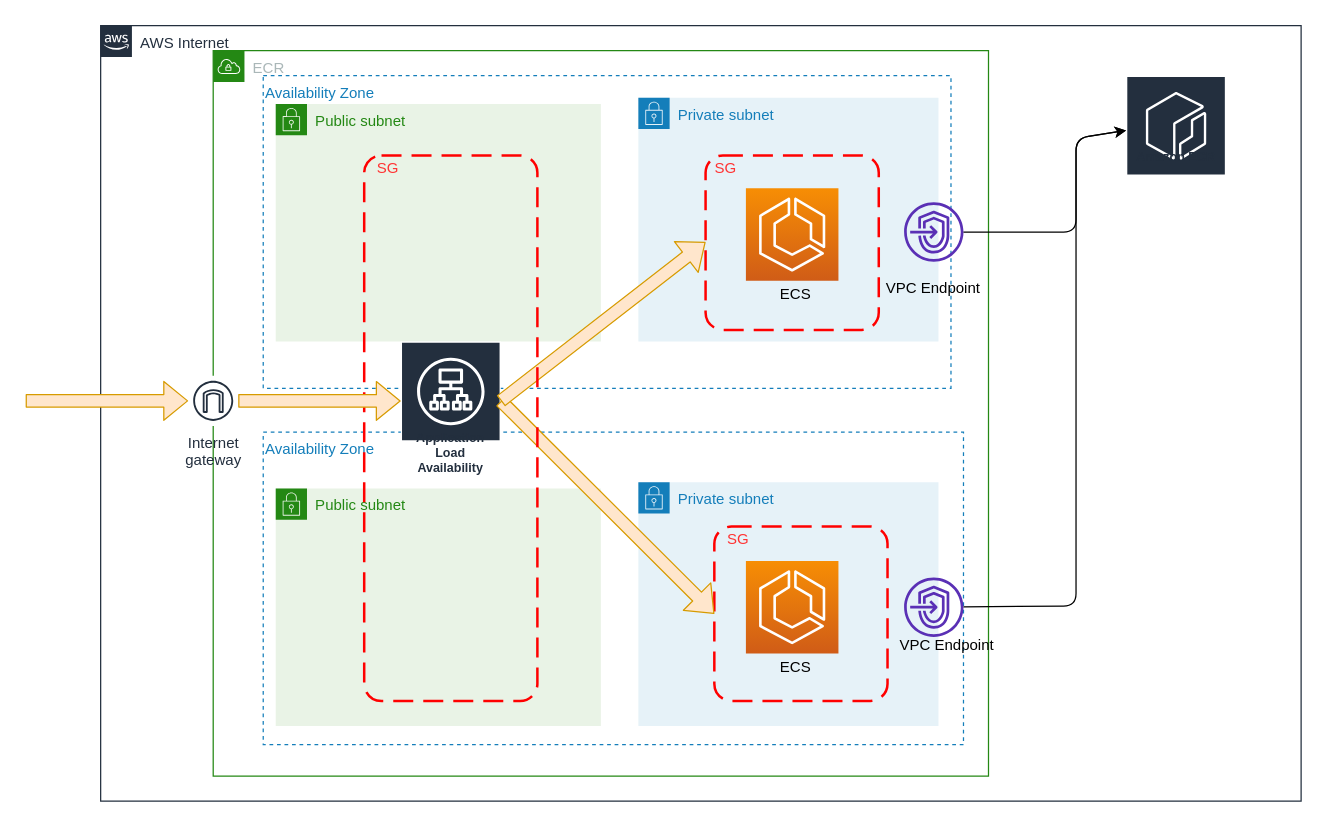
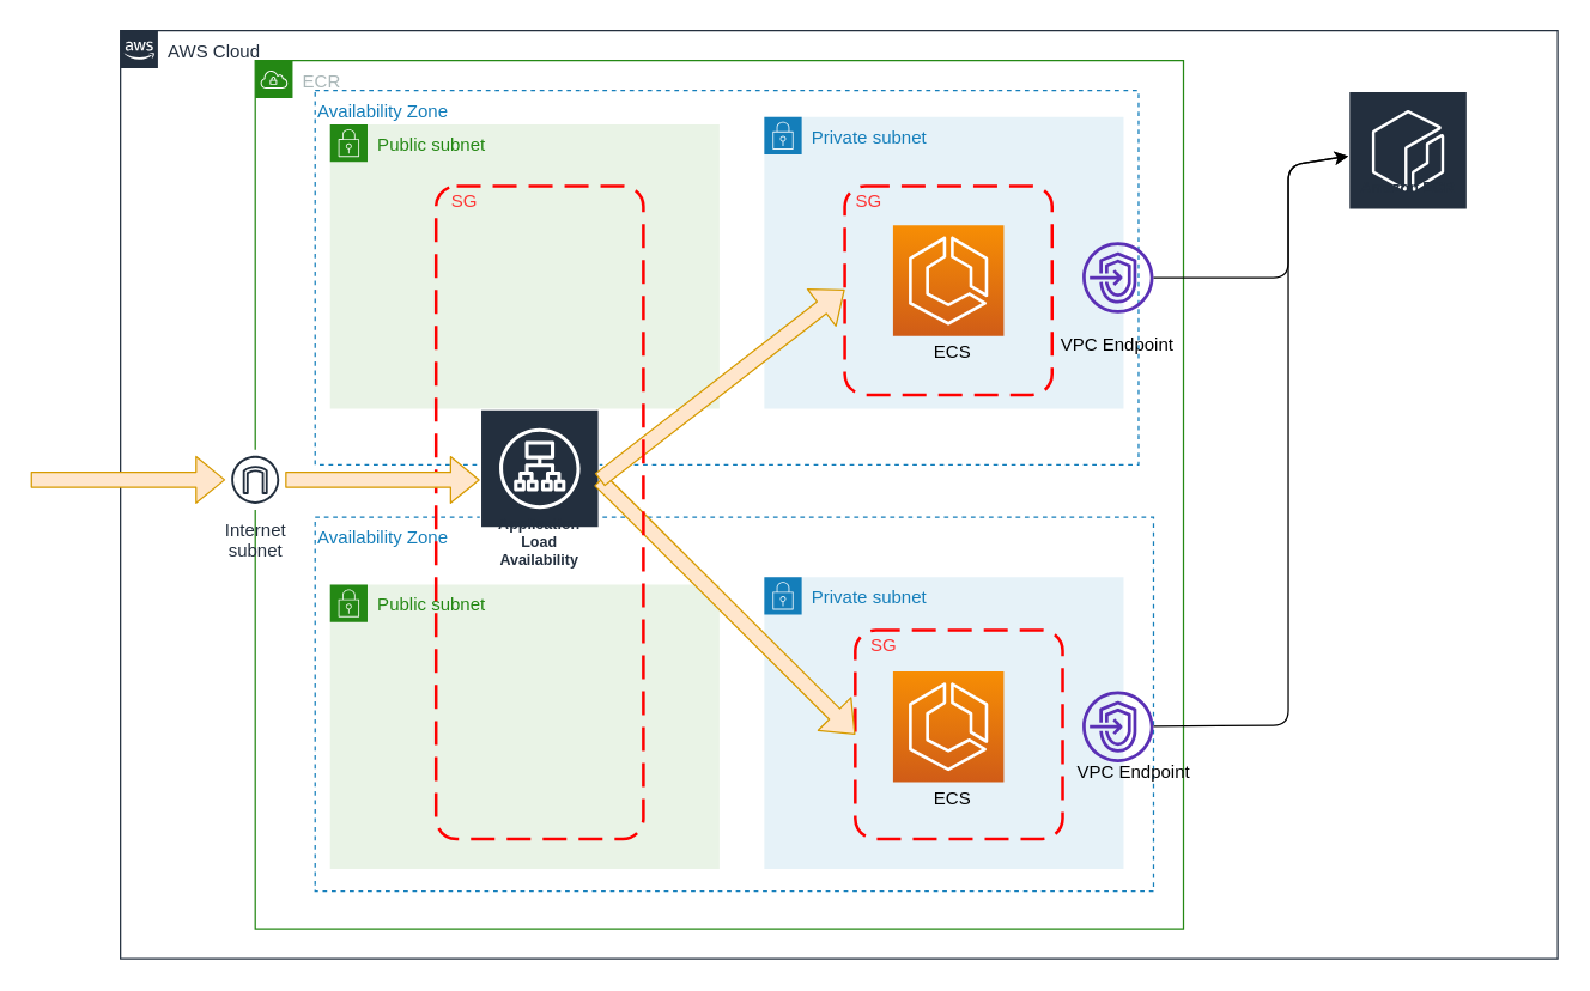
- <mxCell id="4" value="AWS Internet" style="points=[[0,0],[0.25,0],[0.5,0],[0.75,0],[1,0],[1,0.25],[1,0.5],[1,0.75],[1,1],[0.75,1],[0.5,1],[0.25,1],[0,1],[0,0.75],[0,0.5],[0,0.25]];outlineConnect=0;gradientColor=none;html=1;whiteSpace=wrap;fontSize=12;fontStyle=0;shape=mxgraph.aws4.group;grIcon=mxgraph.aws4.group_aws_cloud_alt;strokeColor=#232F3E;fillColor=none;verticalAlign=top;align=left;spacingLeft=30;fontColor=#232F3E;dashed=0;" parent="1" vertex="1"><mxGeometry x="80" y="20" width="960" height="620" as="geometry" /></mxCell>
+ <mxCell id="4" value="AWS Cloud" style="points=[[0,0],[0.25,0],[0.5,0],[0.75,0],[1,0],[1,0.25],[1,0.5],[1,0.75],[1,1],[0.75,1],[0.5,1],[0.25,1],[0,1],[0,0.75],[0,0.5],[0,0.25]];outlineConnect=0;gradientColor=none;html=1;whiteSpace=wrap;fontSize=12;fontStyle=0;shape=mxgraph.aws4.group;grIcon=mxgraph.aws4.group_aws_cloud_alt;strokeColor=#232F3E;fillColor=none;verticalAlign=top;align=left;spacingLeft=30;fontColor=#232F3E;dashed=0;" parent="1" vertex="1"><mxGeometry x="80" y="20" width="960" height="620" as="geometry" /></mxCell>
- <mxCell id="7" value="Internet&#10;gateway" style="outlineConnect=0;fontColor=#232F3E;gradientColor=none;strokeColor=#232F3E;fillColor=#ffffff;dashed=0;verticalLabelPosition=bottom;verticalAlign=top;align=center;html=1;fontSize=12;fontStyle=0;aspect=fixed;shape=mxgraph.aws4.resourceIcon;resIcon=mxgraph.aws4.internet_gateway;" parent="1" vertex="1"><mxGeometry x="150" y="300" width="40" height="40" as="geometry" /></mxCell>
+ <mxCell id="7" value="Internet&#10;subnet" style="outlineConnect=0;fontColor=#232F3E;gradientColor=none;strokeColor=#232F3E;fillColor=#ffffff;dashed=0;verticalLabelPosition=bottom;verticalAlign=top;align=center;html=1;fontSize=12;fontStyle=0;aspect=fixed;shape=mxgraph.aws4.resourceIcon;resIcon=mxgraph.aws4.internet_gateway;" parent="1" vertex="1"><mxGeometry x="150" y="300" width="40" height="40" as="geometry" /></mxCell>
